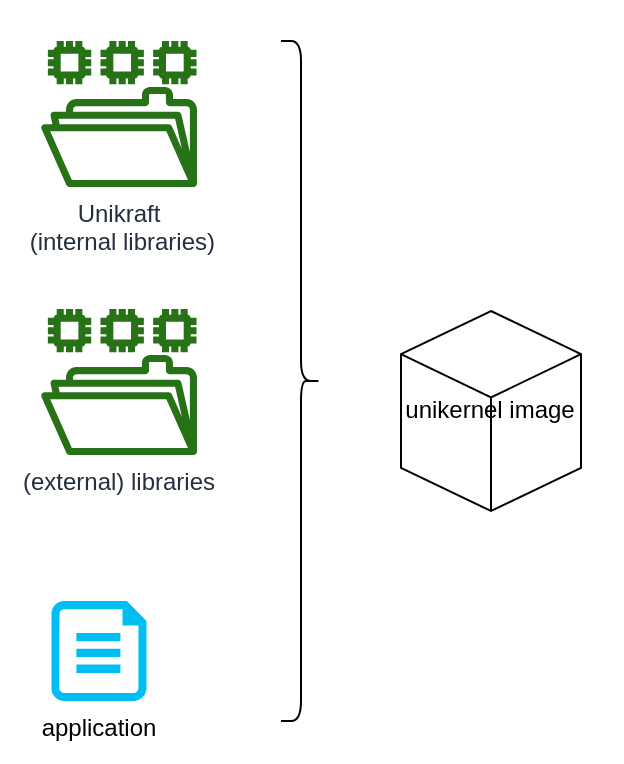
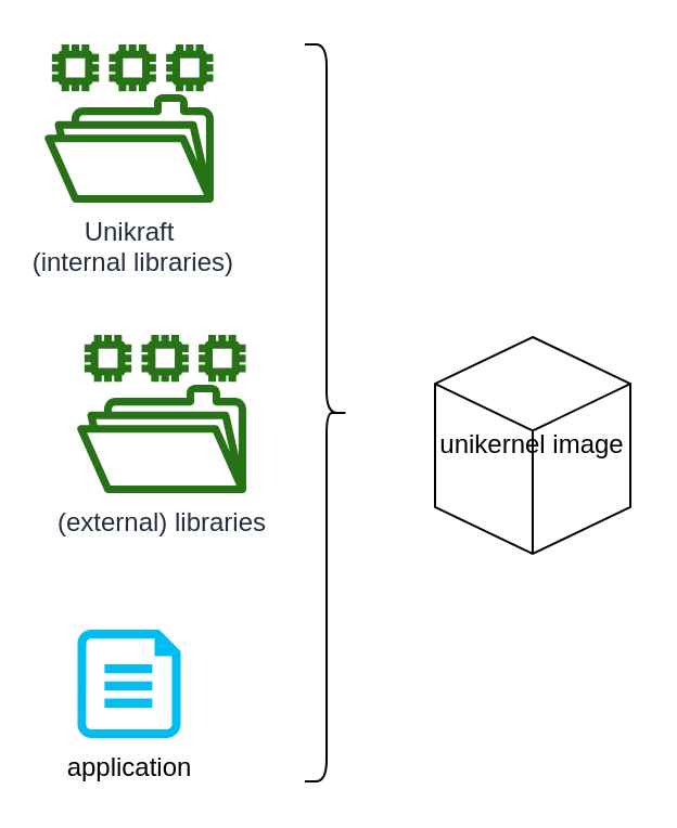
- <mxCell id="3" value="(external) libraries" style="outlineConnect=0;fontColor=#232F3E;gradientColor=none;fillColor=#277116;strokeColor=none;dashed=0;verticalLabelPosition=bottom;verticalAlign=top;align=center;html=1;fontSize=12;fontStyle=0;aspect=fixed;pointerEvents=1;shape=mxgraph.aws4.file_system;" vertex="1" parent="1"><mxGeometry x="20" y="154" width="78" height="73" as="geometry" /></mxCell>
+ <mxCell id="3" value="(external) libraries" style="outlineConnect=0;fontColor=#232F3E;gradientColor=none;fillColor=#277116;strokeColor=none;dashed=0;verticalLabelPosition=bottom;verticalAlign=top;align=center;html=1;fontSize=12;fontStyle=0;aspect=fixed;pointerEvents=1;shape=mxgraph.aws4.file_system;" vertex="1" parent="1"><mxGeometry x="35" y="154" width="78" height="73" as="geometry" /></mxCell>
- <mxCell id="4" value="application" style="verticalLabelPosition=bottom;html=1;verticalAlign=top;align=center;strokeColor=none;fillColor=#00BEF2;shape=mxgraph.azure.cloud_services_configuration_file;pointerEvents=1;" vertex="1" parent="1"><mxGeometry x="25.25" y="300" width="47.5" height="50" as="geometry" /></mxCell>
+ <mxCell id="4" value="application" style="verticalLabelPosition=bottom;html=1;verticalAlign=top;align=center;strokeColor=none;fillColor=#00BEF2;shape=mxgraph.azure.cloud_services_configuration_file;pointerEvents=1;" vertex="1" parent="1"><mxGeometry x="35.25" y="290" width="47.5" height="50" as="geometry" /></mxCell>
